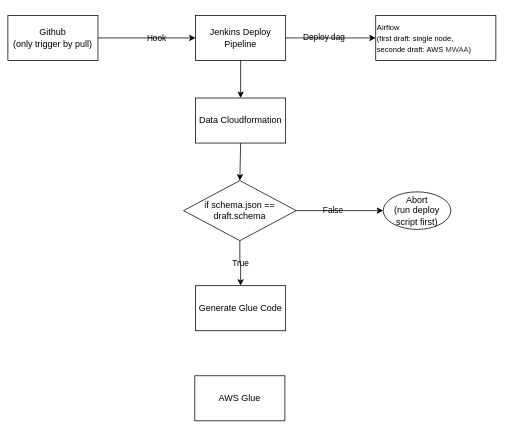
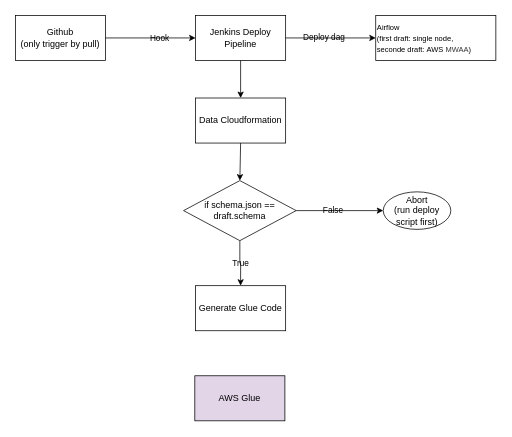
- <mxCell id="2" value="Github&lt;br&gt;(only trigger by pull)" style="rounded=0;whiteSpace=wrap;html=1;labelBackgroundColor=none;" vertex="1" parent="1"><mxGeometry x="10" y="20" width="120" height="60" as="geometry" /></mxCell>
+ <mxCell id="2" value="Github&lt;br&gt;(only trigger by pull)" style="rounded=0;whiteSpace=wrap;html=1;labelBackgroundColor=none;" vertex="1" parent="1"><mxGeometry x="20" y="20" width="120" height="60" as="geometry" /></mxCell>
- <mxCell id="5" value="AWS Glue" style="rounded=0;whiteSpace=wrap;html=1;labelBackgroundColor=none;" vertex="1" parent="1"><mxGeometry x="259" y="500" width="120" height="60" as="geometry" /></mxCell>
+ <mxCell id="5" value="AWS Glue" style="rounded=0;whiteSpace=wrap;html=1;labelBackgroundColor=none;fillColor=#e1d5e7;" vertex="1" parent="1"><mxGeometry x="259" y="500" width="120" height="60" as="geometry" /></mxCell>
